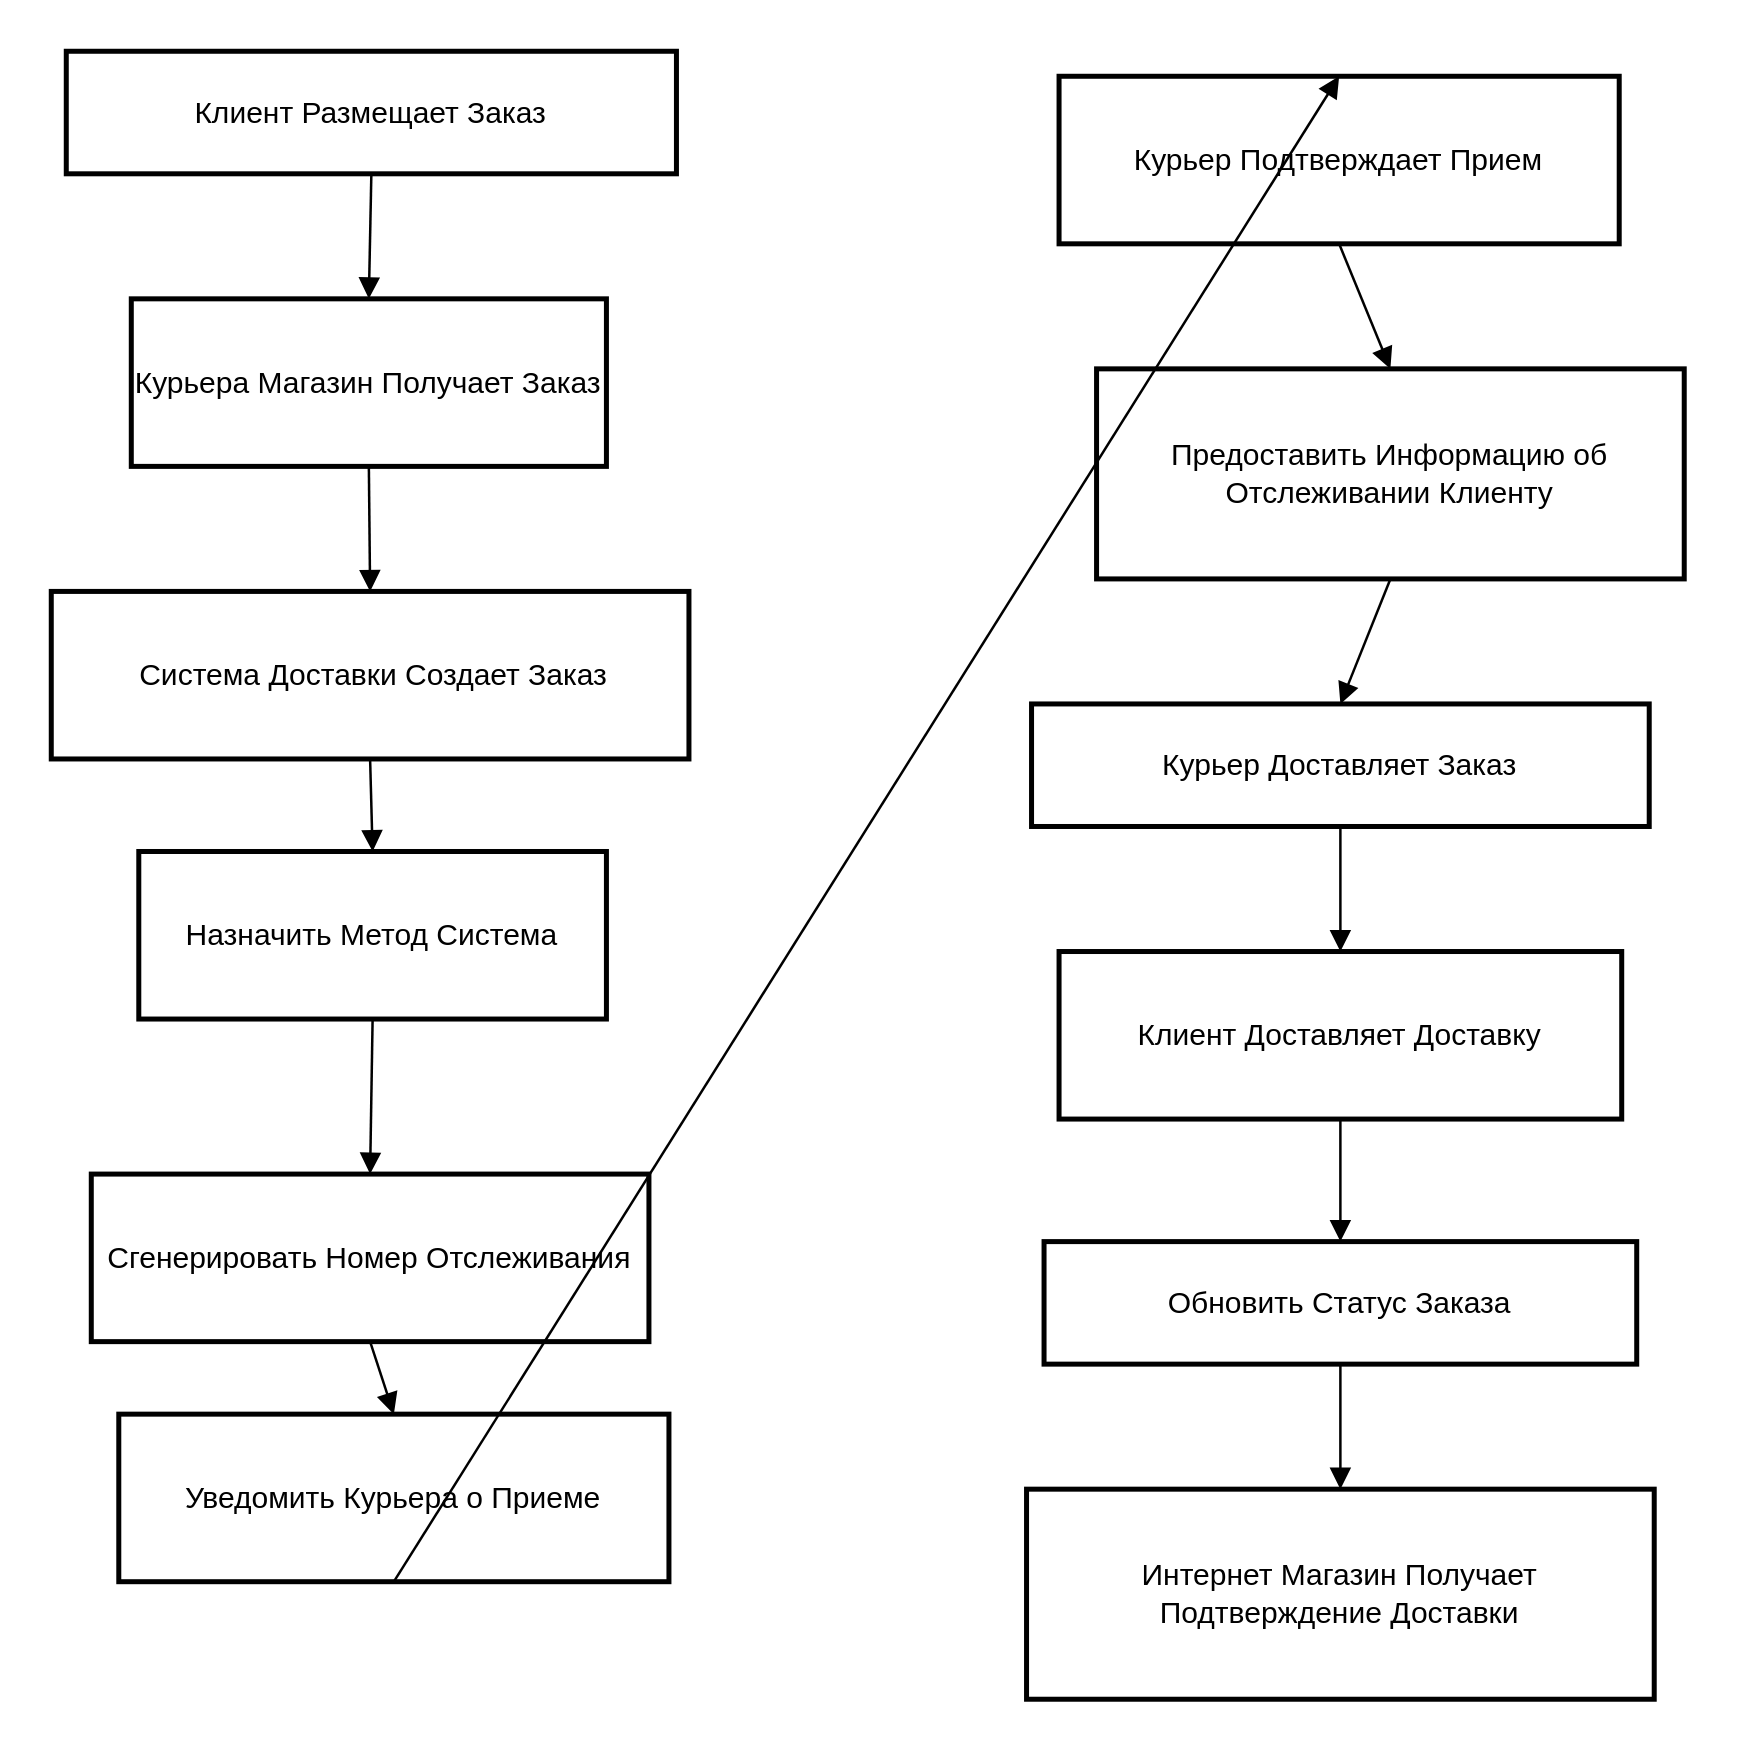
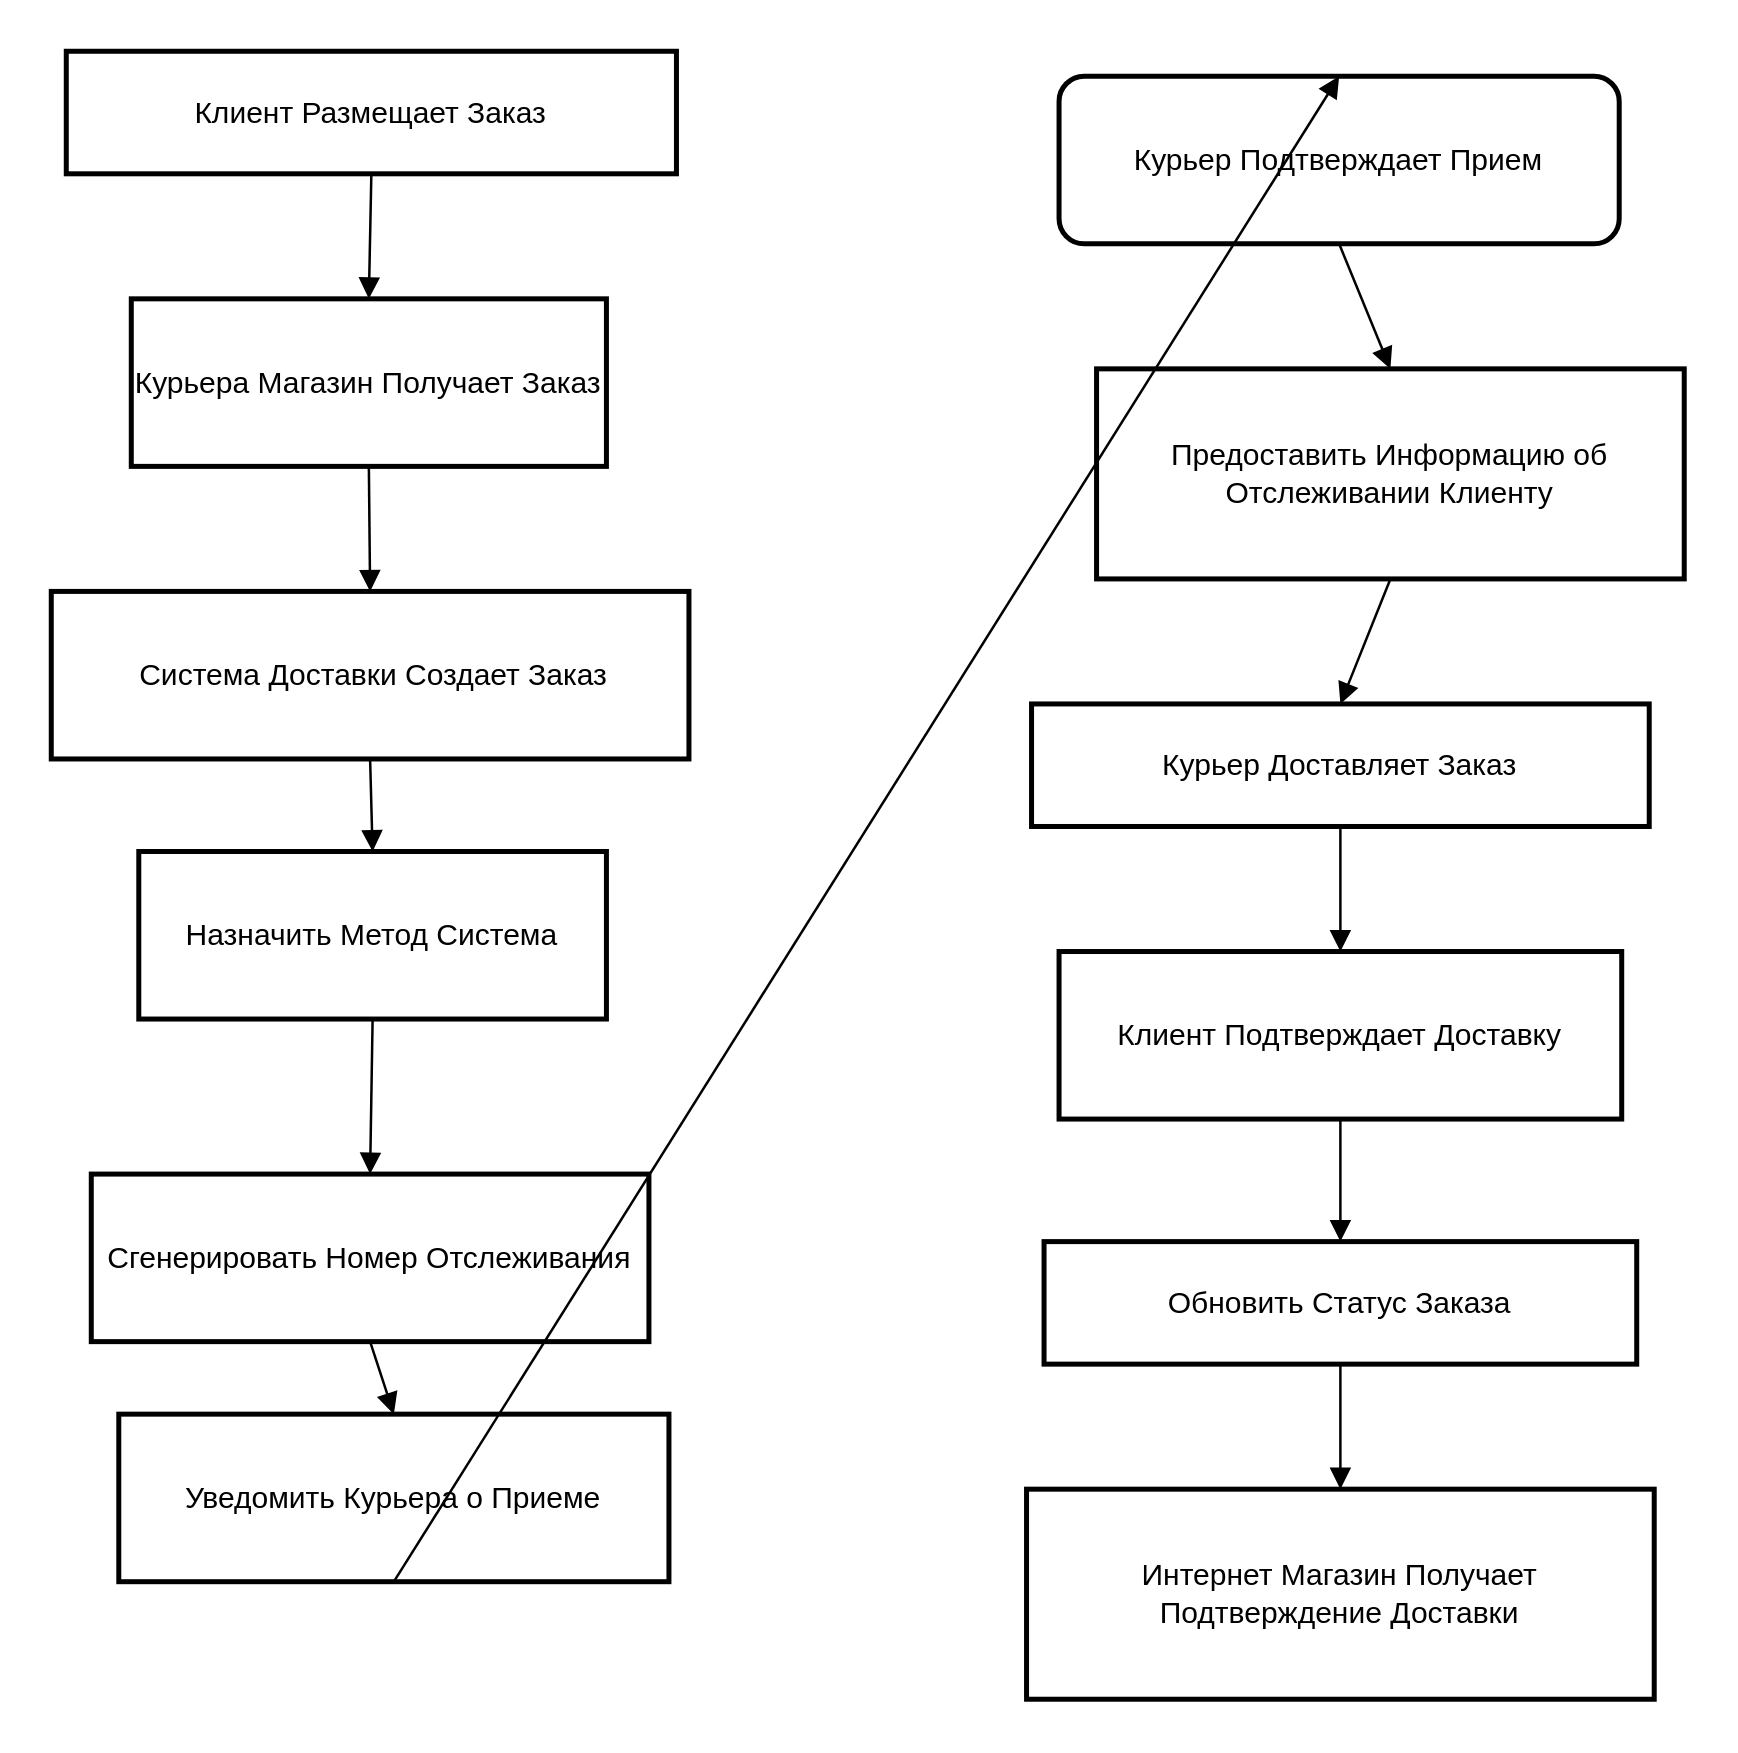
- <mxCell id="8" value="Курьер Подтверждает Прием" style="whiteSpace=wrap;strokeWidth=2;" vertex="1" parent="1"><mxGeometry x="423" width="224" height="67" as="geometry" y="30" /></mxCell>
+ <mxCell id="8" value="Курьер Подтверждает Прием" style="whiteSpace=wrap;strokeWidth=2;rounded=1;" vertex="1" parent="1"><mxGeometry x="423" width="224" height="67" as="geometry" y="30" /></mxCell>
- <mxCell id="11" value="Клиент Доставляет Доставку" style="whiteSpace=wrap;strokeWidth=2;" vertex="1" parent="1"><mxGeometry x="423" y="380" width="225" height="67" as="geometry" /></mxCell>
+ <mxCell id="11" value="Клиент Подтверждает Доставку" style="whiteSpace=wrap;strokeWidth=2;" vertex="1" parent="1"><mxGeometry x="423" y="380" width="225" height="67" as="geometry" /></mxCell>
